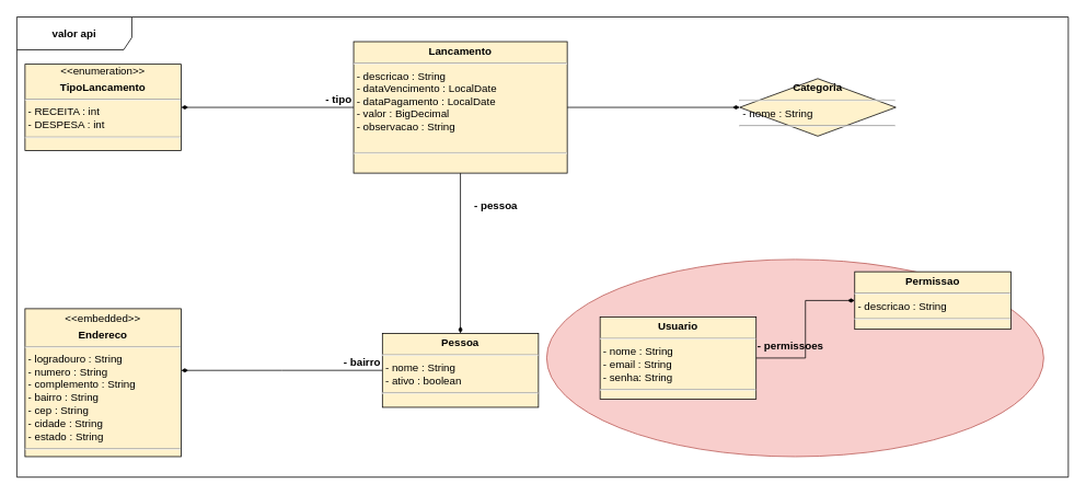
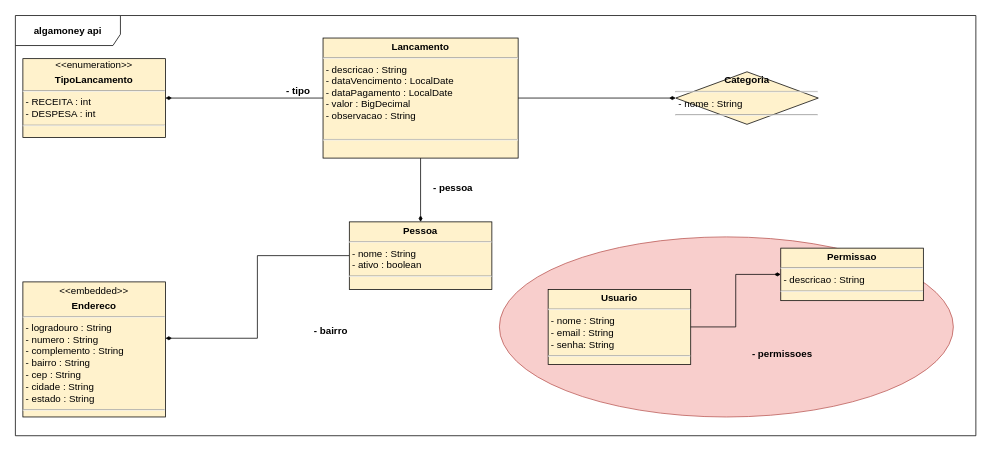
- <mxCell id="2" value="&lt;b&gt;valor api&lt;/b&gt;" style="shape=umlFrame;whiteSpace=wrap;html=1;rounded=0;shadow=0;glass=0;sketch=0;strokeColor=#000000;strokeWidth=1;fillColor=none;gradientColor=none;fontSize=13;align=center;width=140;height=40;" parent="1" vertex="1"><mxGeometry x="20" y="20" width="1280" height="560" as="geometry" /></mxCell>
+ <mxCell id="2" value="&lt;b&gt;algamoney api&lt;/b&gt;" style="shape=umlFrame;whiteSpace=wrap;html=1;rounded=0;shadow=0;glass=0;sketch=0;strokeColor=#000000;strokeWidth=1;fillColor=none;gradientColor=none;fontSize=13;align=center;width=140;height=40;" parent="1" vertex="1"><mxGeometry x="20" y="20" width="1280" height="560" as="geometry" /></mxCell>
- <mxCell id="19" value="- tipo" style="text;html=1;strokeColor=none;fillColor=none;align=right;verticalAlign=middle;whiteSpace=wrap;rounded=0;shadow=0;glass=0;sketch=0;fontStyle=1;fontSize=13;" parent="1" vertex="1"><mxGeometry x="350" y="110" width="80" height="20" as="geometry" /></mxCell>
+ <mxCell id="19" value="- tipo" style="text;html=1;strokeColor=none;fillColor=none;align=right;verticalAlign=middle;whiteSpace=wrap;rounded=0;shadow=0;glass=0;sketch=0;fontStyle=1;fontSize=13;" parent="1" vertex="1"><mxGeometry x="335" y="110" width="80" height="20" as="geometry" /></mxCell>
- <mxCell id="15" value="- permissoes" style="text;html=1;strokeColor=none;fillColor=none;align=left;verticalAlign=middle;whiteSpace=wrap;rounded=0;shadow=0;glass=0;sketch=0;fontStyle=1;fontSize=13;" parent="1" vertex="1"><mxGeometry x="920" y="410" width="120" height="20" as="geometry" /></mxCell>
+ <mxCell id="15" value="- permissoes" style="text;html=1;strokeColor=none;fillColor=none;align=left;verticalAlign=middle;whiteSpace=wrap;rounded=0;shadow=0;glass=0;sketch=0;fontStyle=1;fontSize=13;" parent="1" vertex="1"><mxGeometry x="1000" y="460" width="120" height="20" as="geometry" /></mxCell>
- <mxCell id="9" value="&lt;p style=&quot;margin: 4px 0px 0px ; text-align: center ; font-size: 13px&quot;&gt;&lt;b style=&quot;font-size: 13px&quot;&gt;Pessoa&lt;/b&gt;&lt;/p&gt;&lt;hr style=&quot;font-size: 13px&quot;&gt;&lt;p style=&quot;margin: 0px 0px 0px 4px ; font-size: 13px&quot;&gt;- nome : String&lt;br style=&quot;font-size: 13px&quot;&gt;&lt;/p&gt;&lt;p style=&quot;margin: 0px 0px 0px 4px ; font-size: 13px&quot;&gt;- ativo : boolean&lt;/p&gt;&lt;hr style=&quot;font-size: 13px&quot;&gt;&lt;p style=&quot;margin: 0px 0px 0px 4px ; font-size: 13px&quot;&gt;&lt;br style=&quot;font-size: 13px&quot;&gt;&lt;/p&gt;" style="verticalAlign=top;align=left;overflow=fill;fontSize=13;fontFamily=Helvetica;html=1;rounded=0;shadow=0;glass=0;sketch=0;strokeWidth=1;fillColor=#fff2cc;" parent="1" vertex="1"><mxGeometry x="465" y="405" width="190" height="90" as="geometry" /></mxCell>
+ <mxCell id="9" value="&lt;p style=&quot;margin: 4px 0px 0px ; text-align: center ; font-size: 13px&quot;&gt;&lt;b style=&quot;font-size: 13px&quot;&gt;Pessoa&lt;/b&gt;&lt;/p&gt;&lt;hr style=&quot;font-size: 13px&quot;&gt;&lt;p style=&quot;margin: 0px 0px 0px 4px ; font-size: 13px&quot;&gt;- nome : String&lt;br style=&quot;font-size: 13px&quot;&gt;&lt;/p&gt;&lt;p style=&quot;margin: 0px 0px 0px 4px ; font-size: 13px&quot;&gt;- ativo : boolean&lt;/p&gt;&lt;hr style=&quot;font-size: 13px&quot;&gt;&lt;p style=&quot;margin: 0px 0px 0px 4px ; font-size: 13px&quot;&gt;&lt;br style=&quot;font-size: 13px&quot;&gt;&lt;/p&gt;" style="verticalAlign=top;align=left;overflow=fill;fontSize=13;fontFamily=Helvetica;html=1;rounded=0;shadow=0;glass=0;sketch=0;strokeWidth=1;fillColor=#fff2cc;" parent="1" vertex="1"><mxGeometry x="465" y="295" width="190" height="90" as="geometry" /></mxCell>
